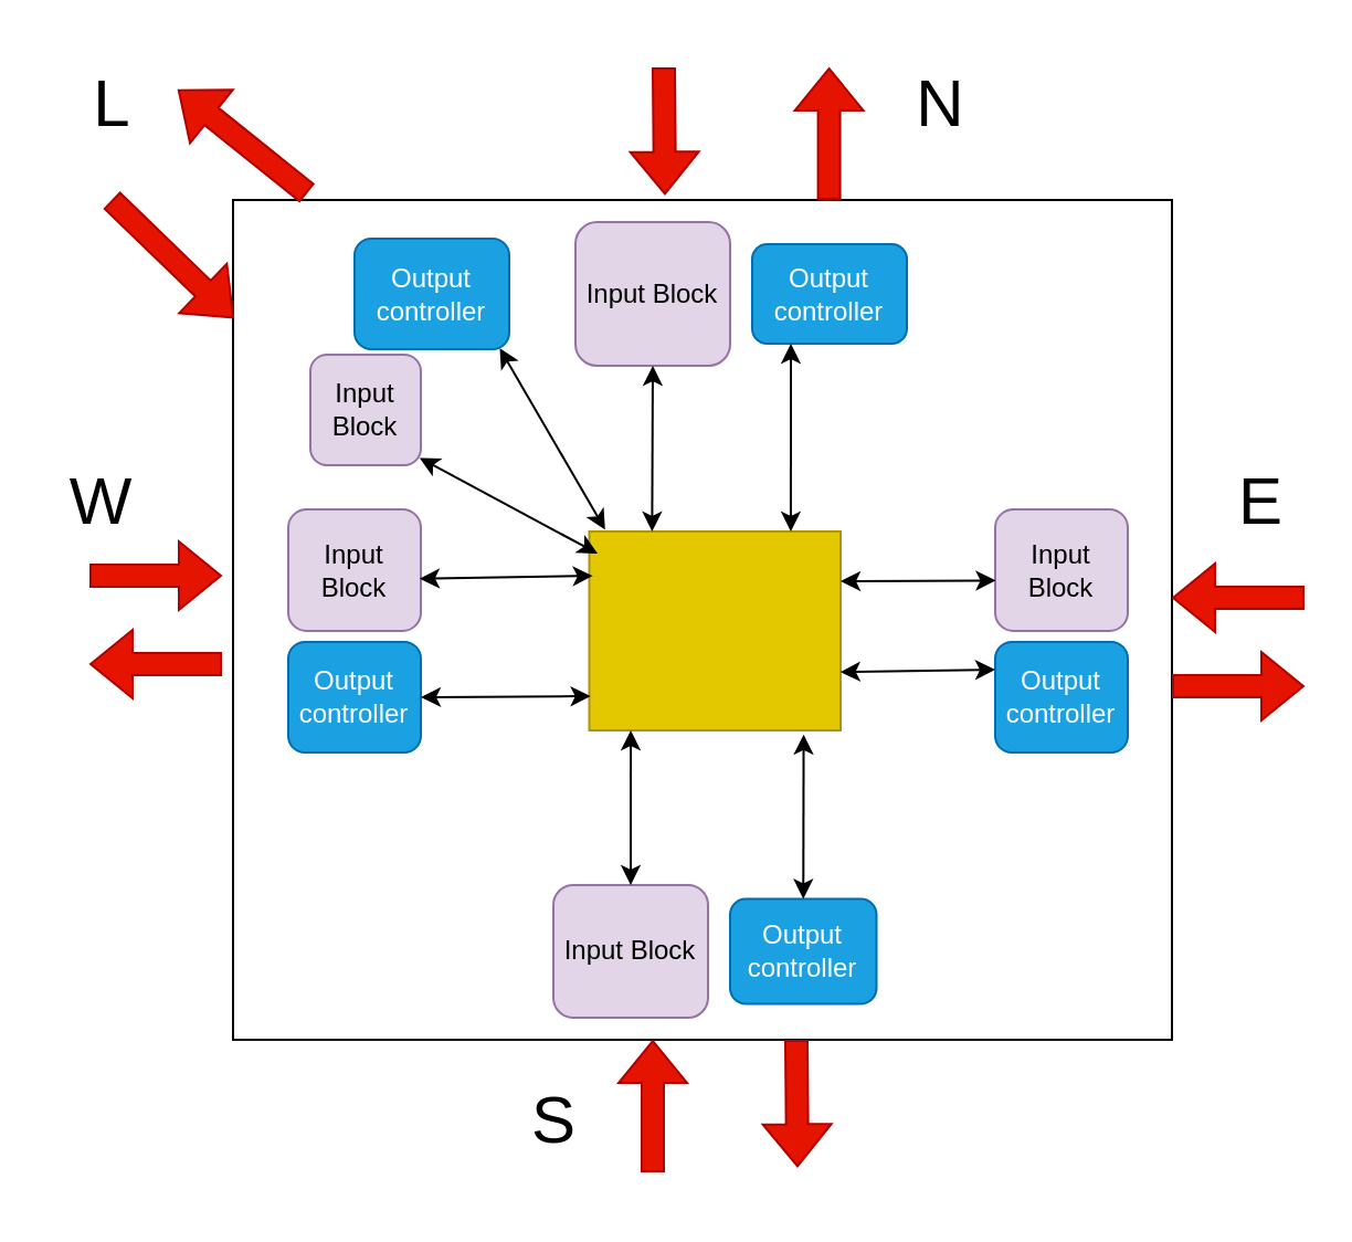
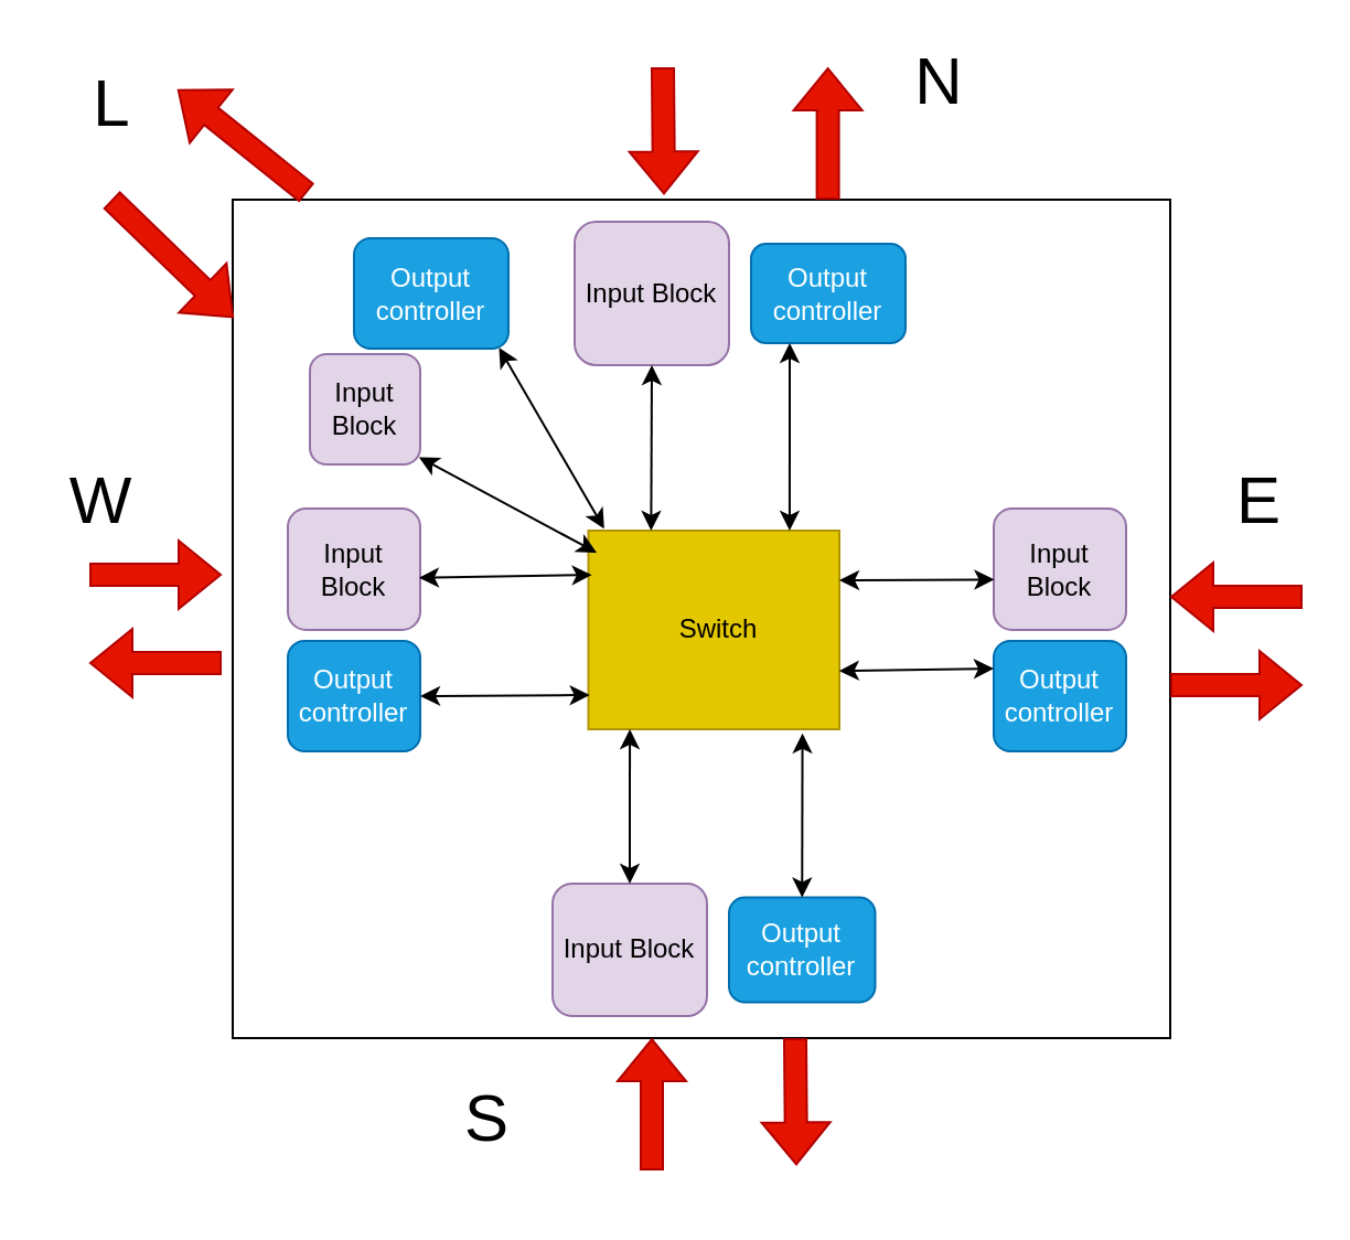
- <mxCell id="2" value="&lt;p style=&quot;line-height: 130%;&quot;&gt;&lt;font style=&quot;font-size: 30px;&quot;&gt;N&lt;/font&gt;&lt;/p&gt;" style="text;html=1;align=center;verticalAlign=middle;resizable=0;points=[];autosize=1;strokeColor=none;fillColor=none;" vertex="1" parent="1"><mxGeometry x="400" y="20" width="50" height="60" as="geometry" /></mxCell>
+ <mxCell id="2" value="&lt;p style=&quot;line-height: 130%;&quot;&gt;&lt;font style=&quot;font-size: 30px;&quot;&gt;N&lt;/font&gt;&lt;/p&gt;" style="text;html=1;align=center;verticalAlign=middle;resizable=0;points=[];autosize=1;strokeColor=none;fillColor=none;" vertex="1" parent="1"><mxGeometry x="400" y="10" width="50" height="60" as="geometry" /></mxCell>
+ <mxCell id="9" value="Switch" style="text;html=1;align=center;verticalAlign=middle;resizable=0;points=[];autosize=1;strokeColor=none;fillColor=none;fontSize=12;" vertex="1" parent="1"><mxGeometry x="295" y="270" width="60" height="30" as="geometry" /></mxCell>
- <mxCell id="5" value="&lt;p style=&quot;line-height: 130%;&quot;&gt;&lt;font style=&quot;font-size: 30px;&quot;&gt;S&lt;/font&gt;&lt;/p&gt;" style="text;html=1;align=center;verticalAlign=middle;resizable=0;points=[];autosize=1;strokeColor=none;fillColor=none;" vertex="1" parent="1"><mxGeometry x="230" y="480" width="40" height="60" as="geometry" /></mxCell>
+ <mxCell id="5" value="&lt;p style=&quot;line-height: 130%;&quot;&gt;&lt;font style=&quot;font-size: 30px;&quot;&gt;S&lt;/font&gt;&lt;/p&gt;" style="text;html=1;align=center;verticalAlign=middle;resizable=0;points=[];autosize=1;strokeColor=none;fillColor=none;" vertex="1" parent="1"><mxGeometry x="200" y="480" width="40" height="60" as="geometry" /></mxCell>
